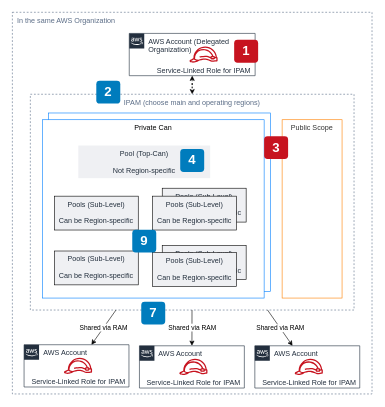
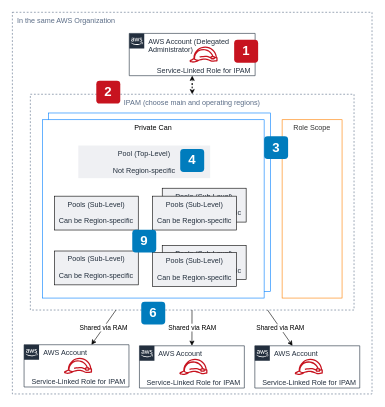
- <mxCell id="8" value="AWS Account (Delegated Organization)" style="points=[[0,0],[0.25,0],[0.5,0],[0.75,0],[1,0],[1,0.25],[1,0.5],[1,0.75],[1,1],[0.75,1],[0.5,1],[0.25,1],[0,1],[0,0.75],[0,0.5],[0,0.25]];outlineConnect=0;gradientColor=none;html=1;whiteSpace=wrap;fontSize=12;fontStyle=0;shape=mxgraph.aws4.group;grIcon=mxgraph.aws4.group_aws_cloud_alt;strokeColor=#232F3E;fillColor=none;verticalAlign=top;align=left;spacingLeft=30;fontColor=#232F3E;dashed=0;" parent="1" vertex="1"><mxGeometry x="215" y="55.25" width="210" height="70.5" as="geometry" /></mxCell>
+ <mxCell id="8" value="AWS Account (Delegated Administrator)" style="points=[[0,0],[0.25,0],[0.5,0],[0.75,0],[1,0],[1,0.25],[1,0.5],[1,0.75],[1,1],[0.75,1],[0.5,1],[0.25,1],[0,1],[0,0.75],[0,0.5],[0,0.25]];outlineConnect=0;gradientColor=none;html=1;whiteSpace=wrap;fontSize=12;fontStyle=0;shape=mxgraph.aws4.group;grIcon=mxgraph.aws4.group_aws_cloud_alt;strokeColor=#232F3E;fillColor=none;verticalAlign=top;align=left;spacingLeft=30;fontColor=#232F3E;dashed=0;" parent="1" vertex="1"><mxGeometry x="215" y="55.25" width="210" height="70.5" as="geometry" /></mxCell>
- <mxCell id="10" value="2" style="rounded=1;whiteSpace=wrap;html=1;fillColor=#007CBD;strokeColor=none;fontColor=#FFFFFF;fontStyle=1;fontSize=22;" parent="1" vertex="1"><mxGeometry x="160" y="134.25" width="40" height="38" as="geometry" /></mxCell>
+ <mxCell id="10" value="2" style="rounded=1;whiteSpace=wrap;html=1;fillColor=#c7131f;strokeColor=none;fontColor=#FFFFFF;fontStyle=1;fontSize=22;" parent="1" vertex="1"><mxGeometry x="160" y="134.25" width="40" height="38" as="geometry" /></mxCell>
- <mxCell id="12" value="Public Scope" style="verticalAlign=top;fontStyle=0;fontColor=#333333;fillColor=none;strokeColor=#FF8000;" parent="1" vertex="1"><mxGeometry x="470" y="199.25" width="100" height="297.5" as="geometry" /></mxCell>
+ <mxCell id="12" value="Role Scope" style="verticalAlign=top;fontStyle=0;fontColor=#333333;fillColor=none;strokeColor=#FF8000;" parent="1" vertex="1"><mxGeometry x="470" y="199.25" width="100" height="297.5" as="geometry" /></mxCell>
- <mxCell id="28" value="3" style="rounded=1;whiteSpace=wrap;html=1;fillColor=#c7131f;strokeColor=none;fontColor=#FFFFFF;fontStyle=1;fontSize=22;" parent="1" vertex="1"><mxGeometry x="440" y="226.75" width="40" height="38" as="geometry" /></mxCell>
+ <mxCell id="28" value="3" style="rounded=1;whiteSpace=wrap;html=1;fillColor=#007CBD;strokeColor=none;fontColor=#FFFFFF;fontStyle=1;fontSize=22;" parent="1" vertex="1"><mxGeometry x="440" y="226.75" width="40" height="38" as="geometry" /></mxCell>
- <mxCell id="13" value="Pool (Top-Can)&#10;&#10;Not Region-specific" style="fillColor=#EFF0F3;strokeColor=none;dashed=0;verticalAlign=top;fontStyle=0;fontColor=#232F3D;" parent="1" vertex="1"><mxGeometry x="130" y="242.25" width="220" height="54.5" as="geometry" /></mxCell>
+ <mxCell id="13" value="Pool (Top-Level)&#10;&#10;Not Region-specific" style="fillColor=#EFF0F3;strokeColor=none;dashed=0;verticalAlign=top;fontStyle=0;fontColor=#232F3D;" parent="1" vertex="1"><mxGeometry x="130" y="242.25" width="220" height="54.5" as="geometry" /></mxCell>
- <mxCell id="31" value="7" style="rounded=1;whiteSpace=wrap;html=1;fillColor=#007CBD;strokeColor=none;fontColor=#FFFFFF;fontStyle=1;fontSize=22;" parent="1" vertex="1"><mxGeometry x="235" y="502.75" width="40" height="38" as="geometry" /></mxCell>
+ <mxCell id="31" value="6" style="rounded=1;whiteSpace=wrap;html=1;fillColor=#007CBD;strokeColor=none;fontColor=#FFFFFF;fontStyle=1;fontSize=22;" parent="1" vertex="1"><mxGeometry x="235" y="502.75" width="40" height="38" as="geometry" /></mxCell>
